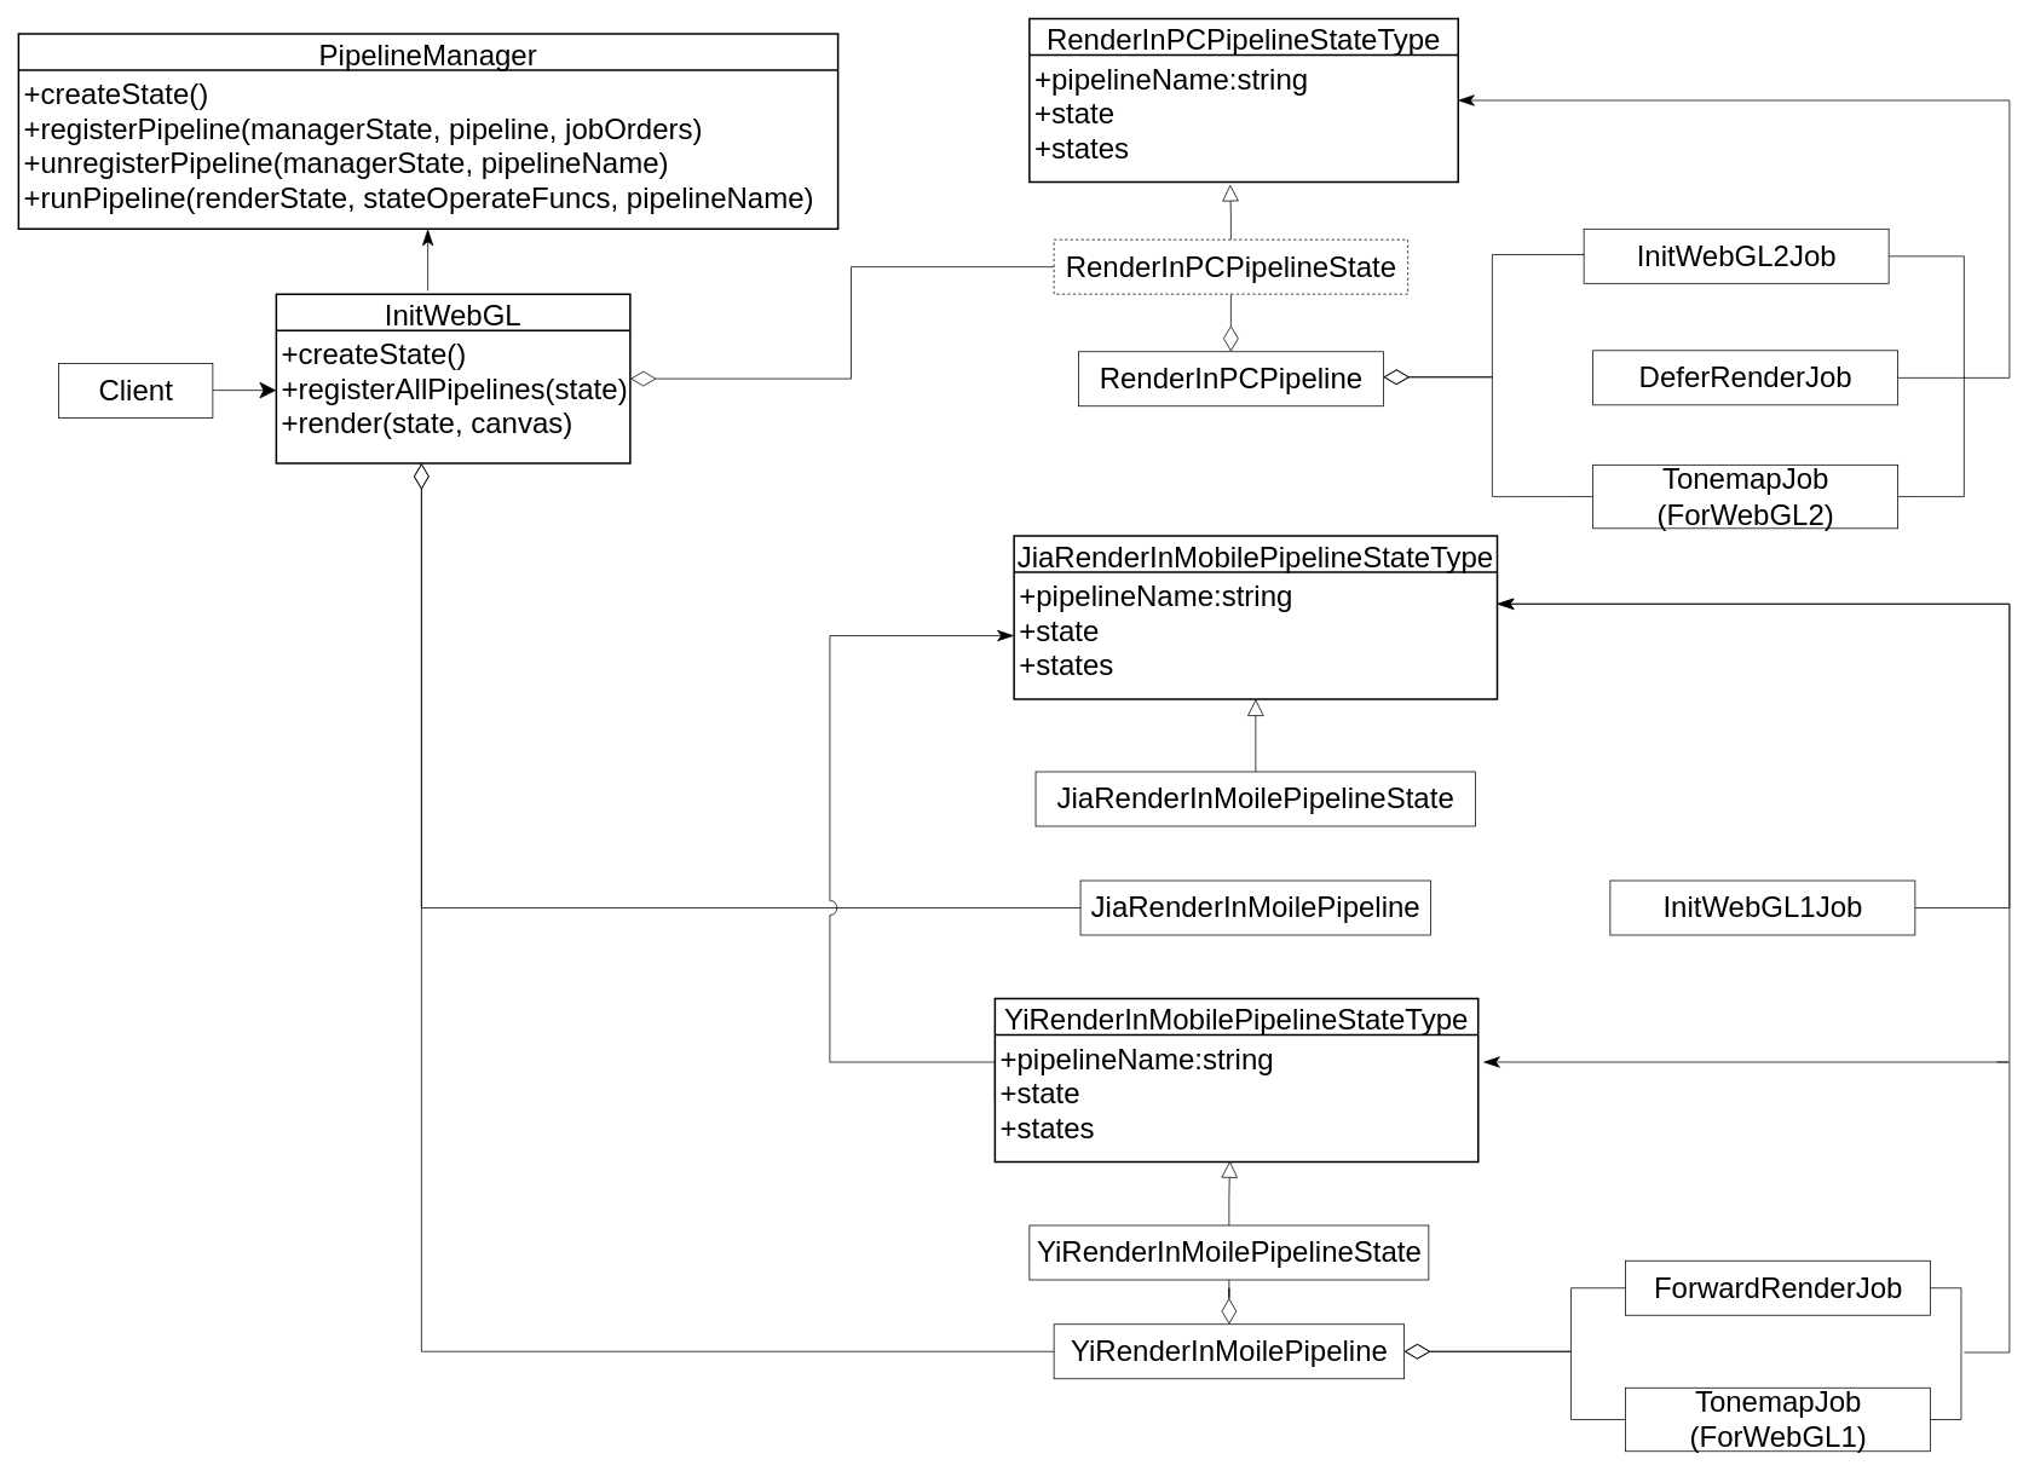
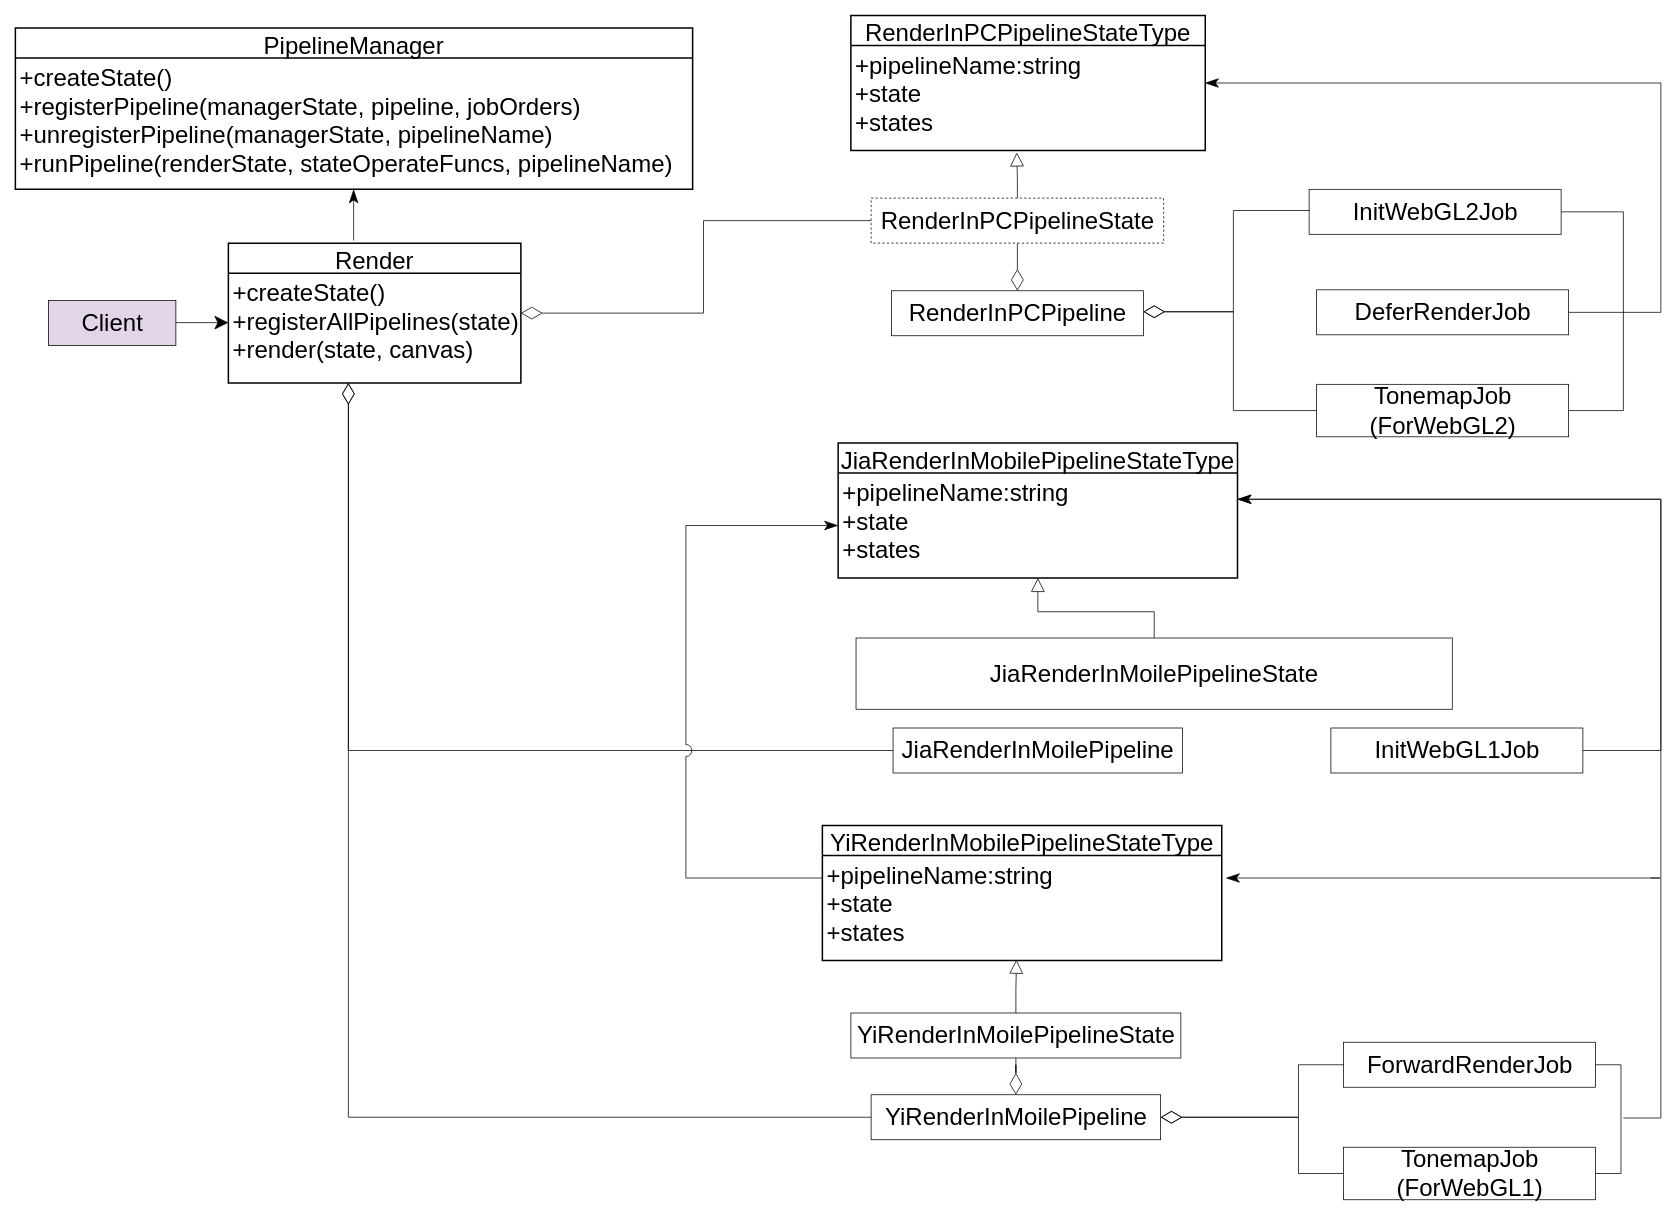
- <mxCell id="6" value="InitWebGL" style="swimlane;childLayout=stackLayout;horizontal=1;startSize=40;horizontalStack=0;rounded=0;fontSize=32;fontStyle=0;strokeWidth=2;resizeParent=0;resizeLast=1;shadow=0;dashed=0;align=center;" parent="1" vertex="1"><mxGeometry x="304" y="323.5" width="390" height="186.5" as="geometry" /></mxCell>
+ <mxCell id="6" value="Render" style="swimlane;childLayout=stackLayout;horizontal=1;startSize=40;horizontalStack=0;rounded=0;fontSize=32;fontStyle=0;strokeWidth=2;resizeParent=0;resizeLast=1;shadow=0;dashed=0;align=center;" parent="1" vertex="1"><mxGeometry x="304" y="323.5" width="390" height="186.5" as="geometry" /></mxCell>
- <mxCell id="9" value="Client" style="html=1;fontSize=32;" parent="1" vertex="1"><mxGeometry x="64" y="400" width="170" height="60" as="geometry" /></mxCell>
+ <mxCell id="9" value="Client" style="html=1;fontSize=32;fillColor=#e1d5e7;" parent="1" vertex="1"><mxGeometry x="64" y="400" width="170" height="60" as="geometry" /></mxCell>
- <mxCell id="43" value="JiaRenderInMoilePipelineState" style="html=1;fontSize=32;" vertex="1" parent="1"><mxGeometry x="1140.88" y="850" width="484.75" height="60" as="geometry" /></mxCell>
+ <mxCell id="43" value="JiaRenderInMoilePipelineState" style="html=1;fontSize=32;" vertex="1" parent="1"><mxGeometry x="1140.88" y="850" width="795" height="95" as="geometry" /></mxCell>
